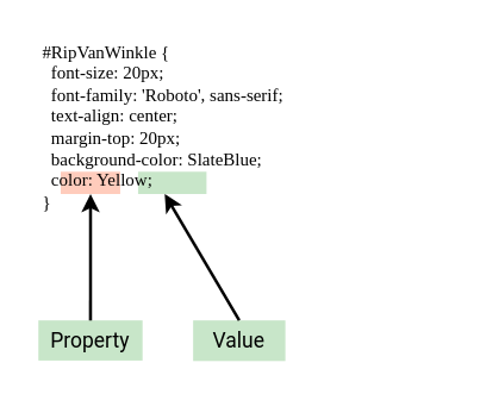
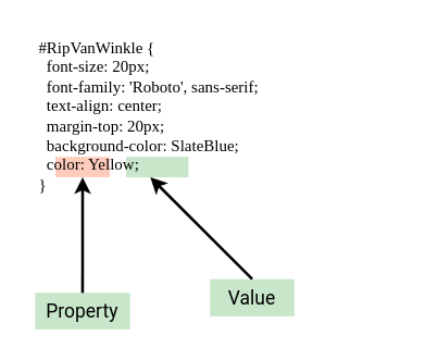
- <mxCell id="5" value="Value" style="rounded=0;whiteSpace=wrap;html=1;fontFamily=Roboto;fontSource=https%3A%2F%2Ffonts.googleapis.com%2Fcss%3Ffamily%3DRoboto;fontSize=14;strokeWidth=2;fillColor=#C8E6C9;align=center;strokeColor=none;" parent="1" vertex="1"><mxGeometry x="129" y="215" width="62" height="27.33" as="geometry" /></mxCell>
+ <mxCell id="5" value="Value" style="rounded=0;whiteSpace=wrap;html=1;fontFamily=Roboto;fontSource=https%3A%2F%2Ffonts.googleapis.com%2Fcss%3Ffamily%3DRoboto;fontSize=14;strokeWidth=2;fillColor=#C8E6C9;align=center;strokeColor=none;" parent="1" vertex="1"><mxGeometry x="154" y="205" width="62" height="27.33" as="geometry" /></mxCell>
